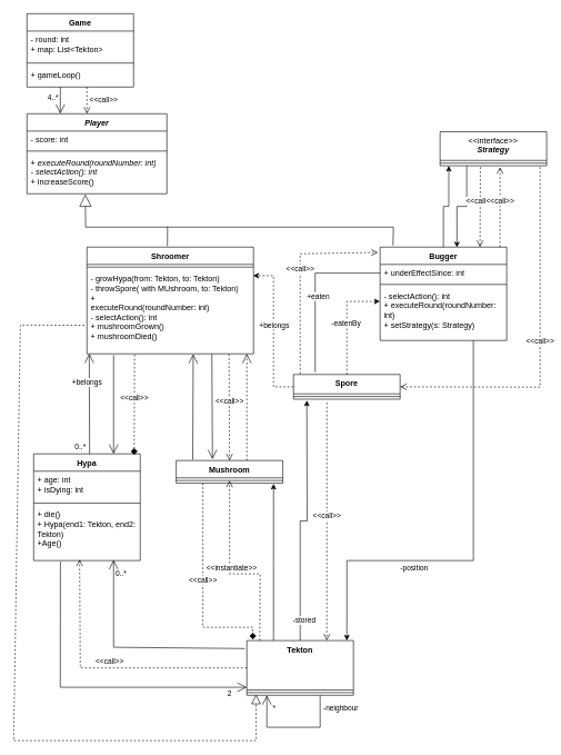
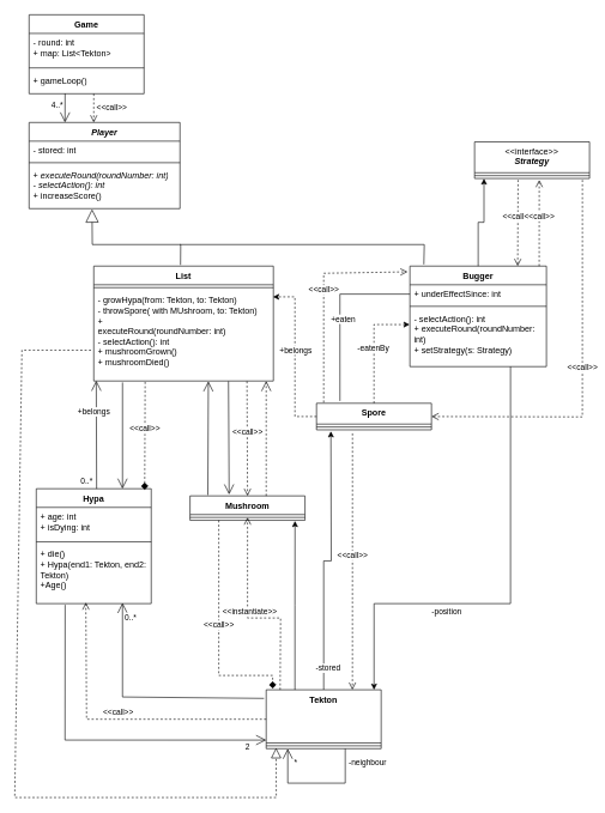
- <mxCell id="3" value="- score: int" style="text;strokeColor=none;fillColor=none;align=left;verticalAlign=top;spacingLeft=4;spacingRight=4;overflow=hidden;rotatable=0;points=[[0,0.5],[1,0.5]];portConstraint=eastwest;whiteSpace=wrap;html=1;" parent="2" vertex="1"><mxGeometry y="26" width="210" height="26" as="geometry" /></mxCell>
+ <mxCell id="3" value="- stored: int" style="text;strokeColor=none;fillColor=none;align=left;verticalAlign=top;spacingLeft=4;spacingRight=4;overflow=hidden;rotatable=0;points=[[0,0.5],[1,0.5]];portConstraint=eastwest;whiteSpace=wrap;html=1;" parent="2" vertex="1"><mxGeometry y="26" width="210" height="26" as="geometry" /></mxCell>
- <mxCell id="69" style="edgeStyle=orthogonalEdgeStyle;rounded=0;orthogonalLoop=1;jettySize=auto;html=1;exitX=0.25;exitY=1;exitDx=0;exitDy=0;entryX=0.607;entryY=0.003;entryDx=0;entryDy=0;entryPerimeter=0;" edge="1" parent="1" source="19" target="13"><mxGeometry relative="1" as="geometry" /></mxCell>
- <mxCell id="10" value="Shroomer" style="swimlane;fontStyle=1;align=center;verticalAlign=top;childLayout=stackLayout;horizontal=1;startSize=26;horizontalStack=0;resizeParent=1;resizeParentMax=0;resizeLast=0;collapsible=1;marginBottom=0;whiteSpace=wrap;html=1;" parent="1" vertex="1"><mxGeometry x="130" y="370" width="250" height="160" as="geometry" /></mxCell>
+ <mxCell id="10" value="List" style="swimlane;fontStyle=1;align=center;verticalAlign=top;childLayout=stackLayout;horizontal=1;startSize=26;horizontalStack=0;resizeParent=1;resizeParentMax=0;resizeLast=0;collapsible=1;marginBottom=0;whiteSpace=wrap;html=1;" parent="1" vertex="1"><mxGeometry x="130" y="370" width="250" height="160" as="geometry" /></mxCell>
